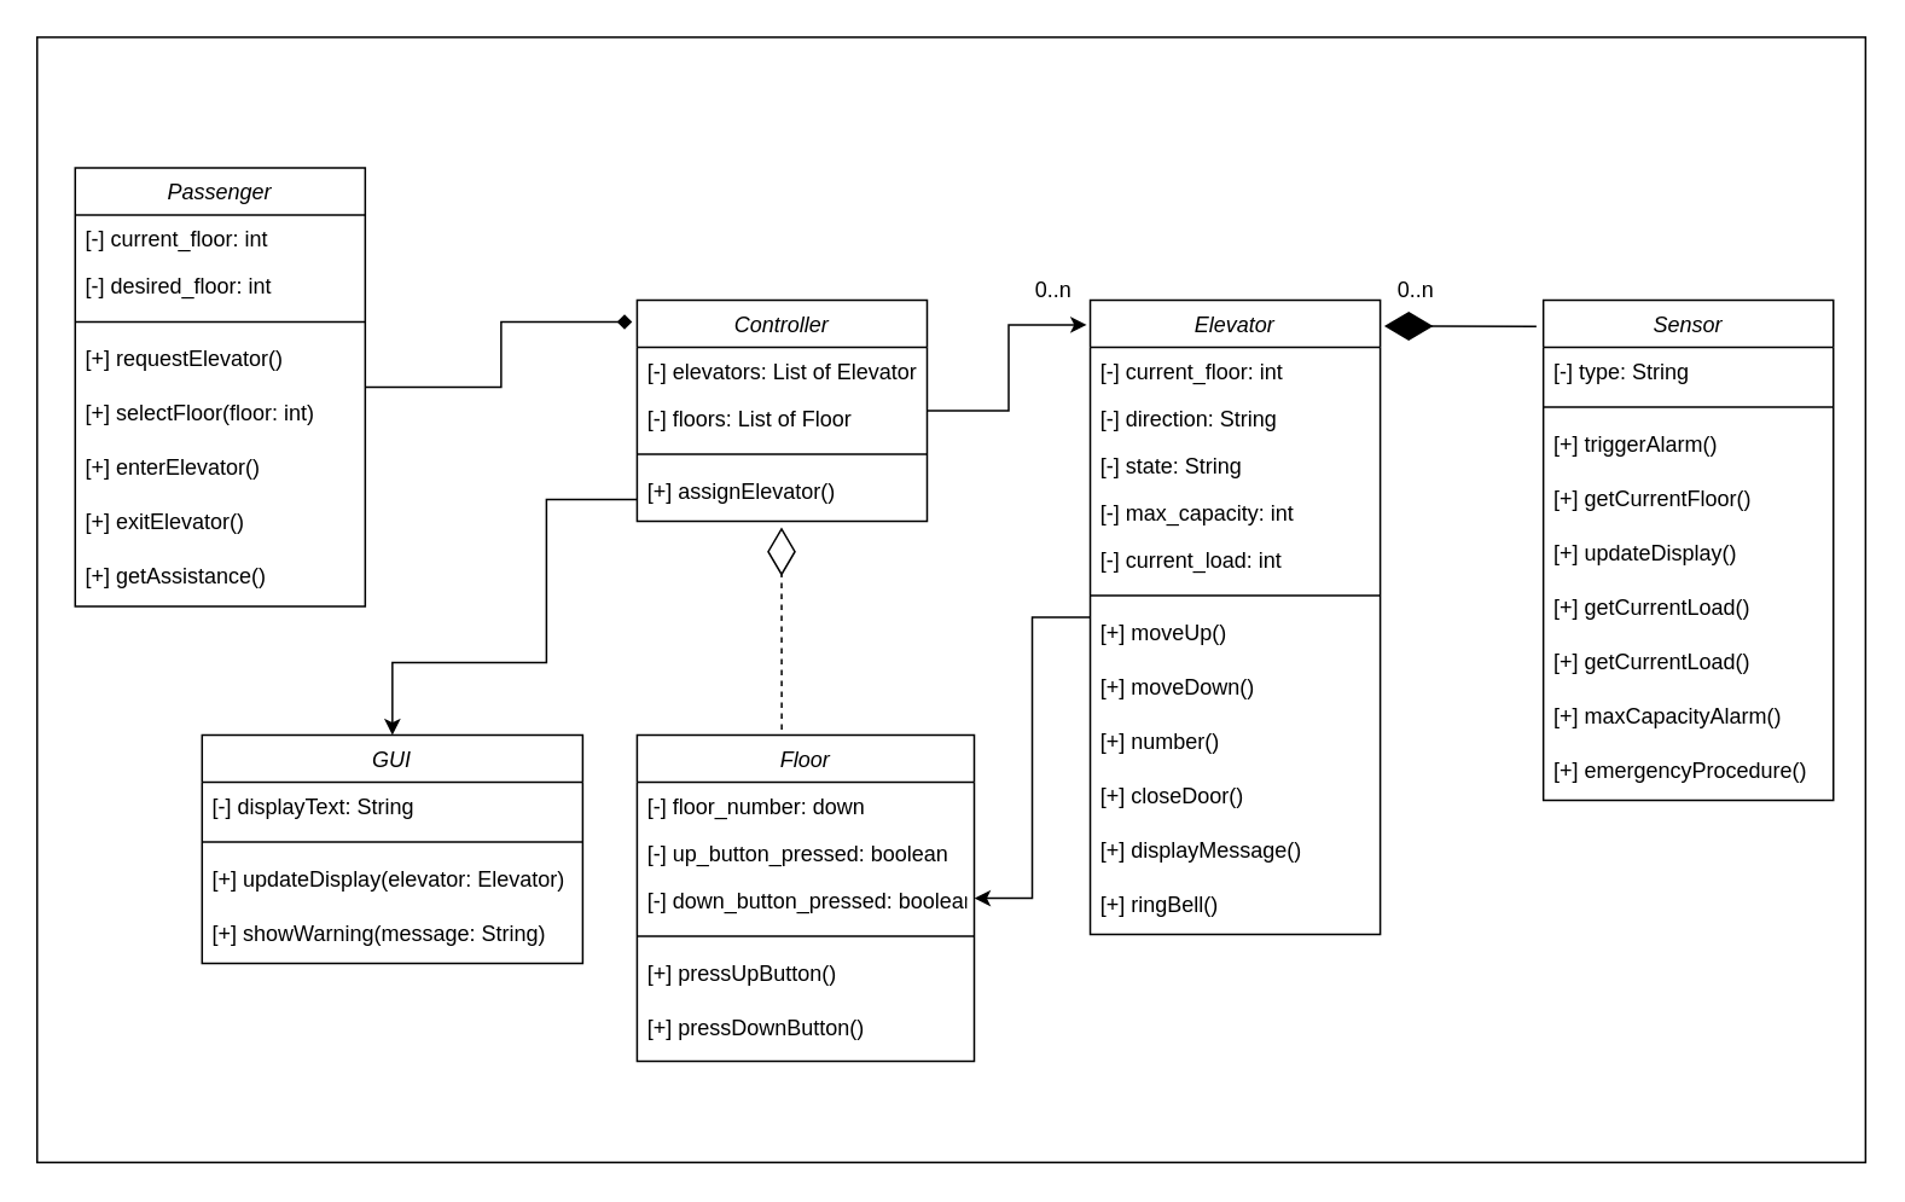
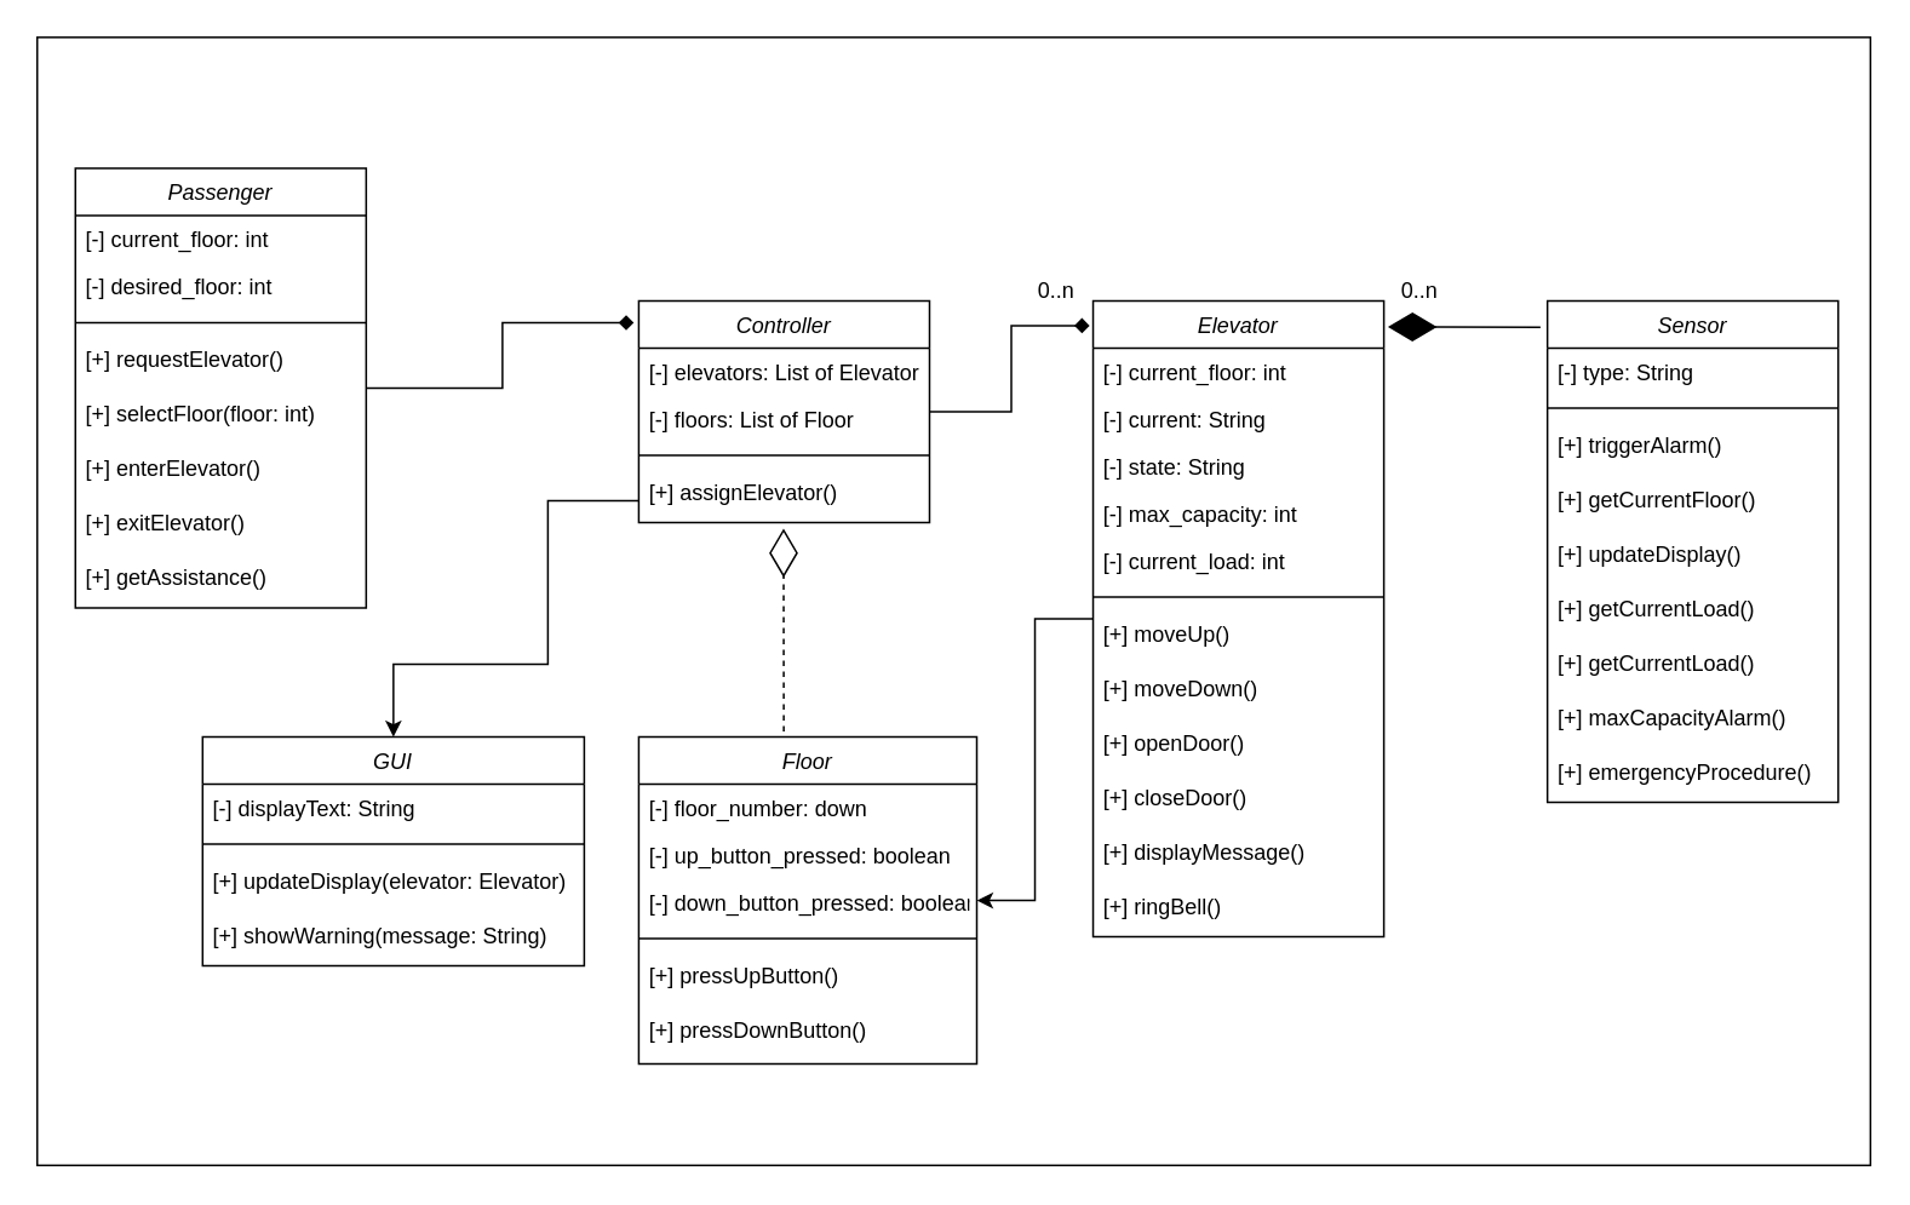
- <mxCell id="55" style="edgeStyle=orthogonalEdgeStyle;rounded=0;orthogonalLoop=1;jettySize=auto;html=1;entryX=-0.012;entryY=0.039;entryDx=0;entryDy=0;entryPerimeter=0;fillColor=none;" edge="1" parent="1" source="37" target="4"><mxGeometry relative="1" as="geometry" /></mxCell>
+ <mxCell id="55" style="edgeStyle=orthogonalEdgeStyle;rounded=0;orthogonalLoop=1;jettySize=auto;html=1;entryX=-0.012;entryY=0.039;entryDx=0;entryDy=0;entryPerimeter=0;fillColor=none;endArrow=diamond;" edge="1" parent="1" source="37" target="4"><mxGeometry relative="1" as="geometry" /></mxCell>
- <mxCell id="6" value="[-] direction: String" style="text;align=left;verticalAlign=top;spacingLeft=4;spacingRight=4;overflow=hidden;rotatable=0;points=[[0,0.5],[1,0.5]];portConstraint=eastwest;rounded=0;shadow=0;html=0;fillColor=none;" vertex="1" parent="4"><mxGeometry y="52" width="160" height="26" as="geometry" /></mxCell>
+ <mxCell id="6" value="[-] current: String" style="text;align=left;verticalAlign=top;spacingLeft=4;spacingRight=4;overflow=hidden;rotatable=0;points=[[0,0.5],[1,0.5]];portConstraint=eastwest;rounded=0;shadow=0;html=0;fillColor=none;" vertex="1" parent="4"><mxGeometry y="52" width="160" height="26" as="geometry" /></mxCell>
- <mxCell id="13" value="[+] number()" style="text;align=left;verticalAlign=top;spacingLeft=4;spacingRight=4;overflow=hidden;rotatable=0;points=[[0,0.5],[1,0.5]];portConstraint=eastwest;fillColor=none;" vertex="1" parent="4"><mxGeometry y="230" width="160" height="30" as="geometry" /></mxCell>
+ <mxCell id="13" value="[+] openDoor()" style="text;align=left;verticalAlign=top;spacingLeft=4;spacingRight=4;overflow=hidden;rotatable=0;points=[[0,0.5],[1,0.5]];portConstraint=eastwest;fillColor=none;" vertex="1" parent="4"><mxGeometry y="230" width="160" height="30" as="geometry" /></mxCell>
